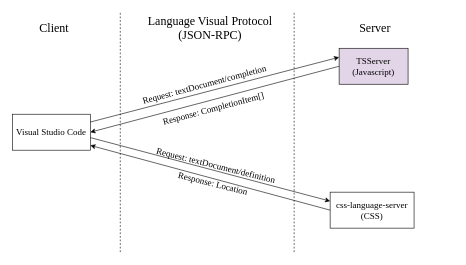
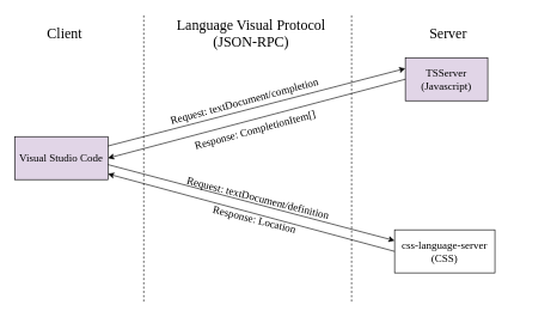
- <mxCell id="2" value="Visual Studio Code" style="rounded=0;whiteSpace=wrap;html=1;fontFamily=Computer Modern;fontSize=15;" parent="1" vertex="1"><mxGeometry x="20" y="190" width="130" height="60" as="geometry" /></mxCell>
+ <mxCell id="2" value="Visual Studio Code" style="rounded=0;whiteSpace=wrap;html=1;fontFamily=Computer Modern;fontSize=15;fillColor=#e1d5e7;" parent="1" vertex="1"><mxGeometry x="20" y="190" width="130" height="60" as="geometry" /></mxCell>
